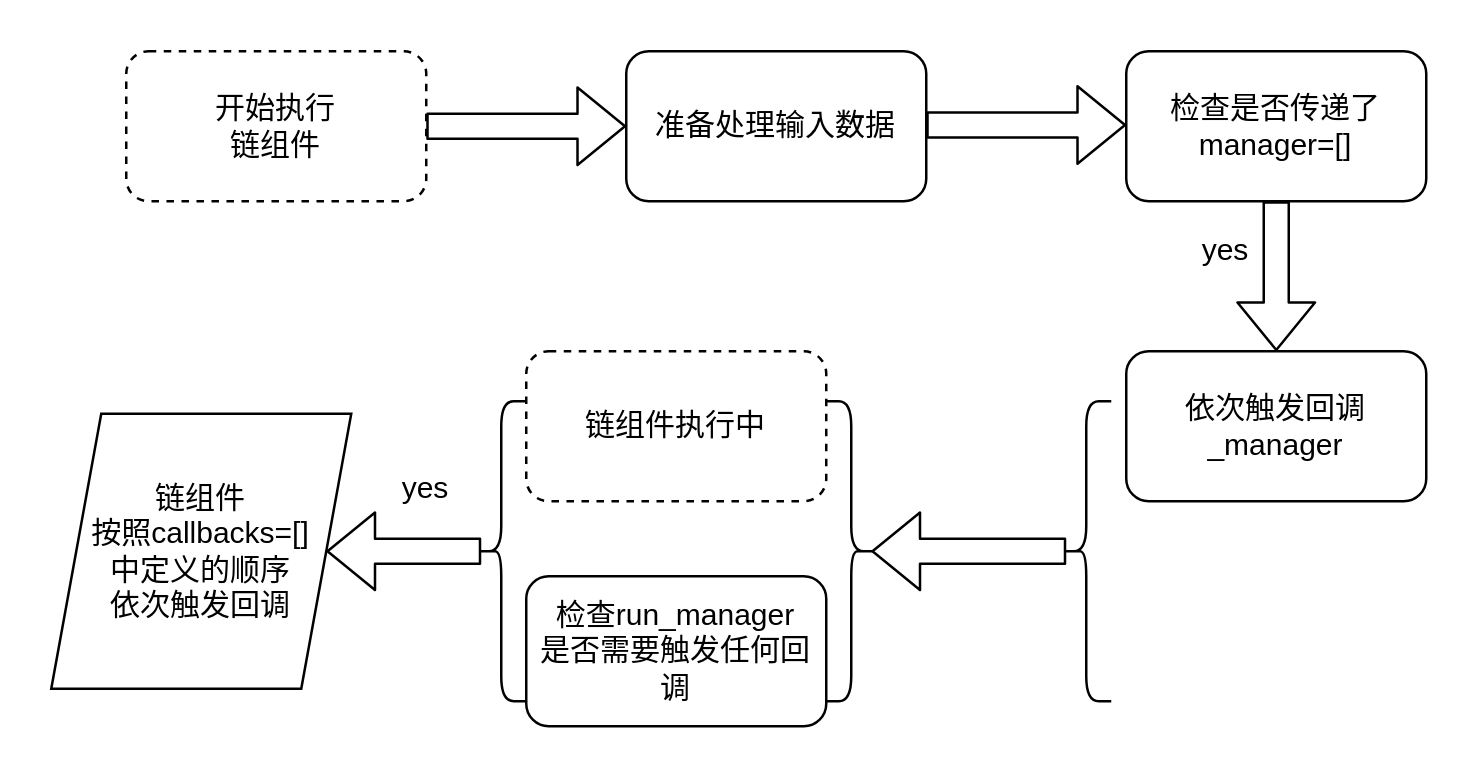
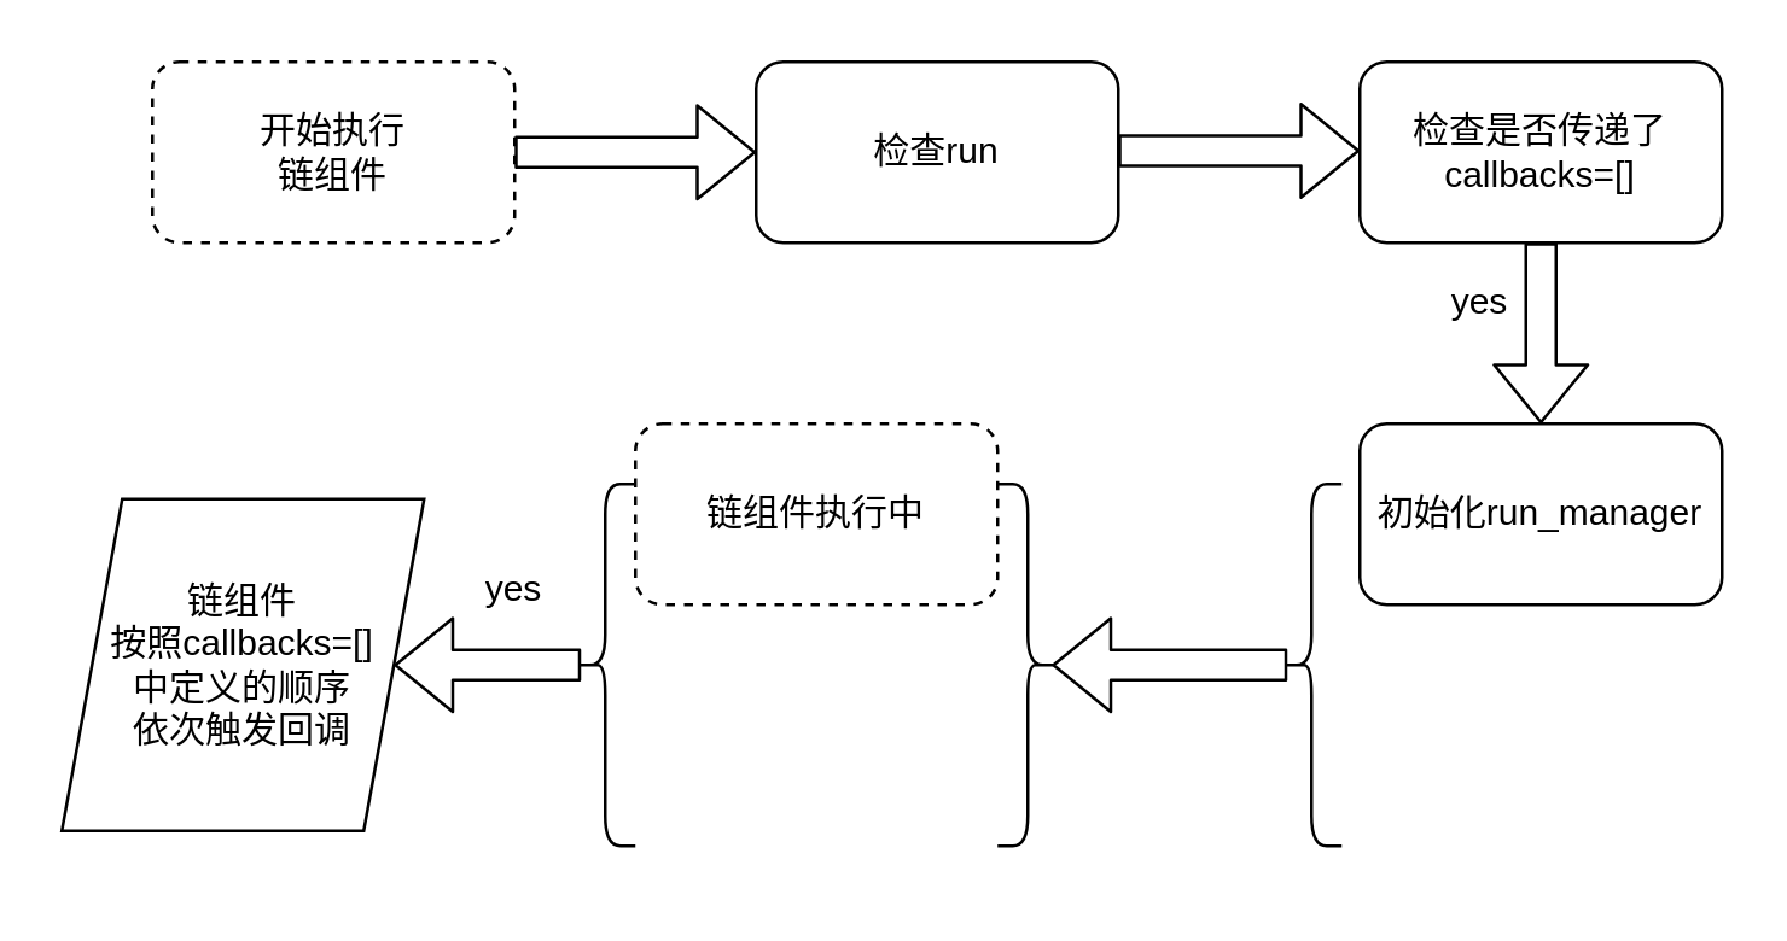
- <mxCell id="3" value="准备处理输入数据" style="rounded=1;whiteSpace=wrap;html=1;" vertex="1" parent="1"><mxGeometry x="250" y="20" width="120" height="60" as="geometry" /></mxCell>
+ <mxCell id="3" value="检查run" style="rounded=1;whiteSpace=wrap;html=1;" vertex="1" parent="1"><mxGeometry x="250" y="20" width="120" height="60" as="geometry" /></mxCell>
- <mxCell id="6" value="检查是否传递了&lt;br&gt;manager=[]" style="rounded=1;whiteSpace=wrap;html=1;" vertex="1" parent="1"><mxGeometry x="450" y="20" width="120" height="60" as="geometry" /></mxCell>
+ <mxCell id="6" value="检查是否传递了&lt;br&gt;callbacks=[]" style="rounded=1;whiteSpace=wrap;html=1;" vertex="1" parent="1"><mxGeometry x="450" y="20" width="120" height="60" as="geometry" /></mxCell>
- <mxCell id="8" value="依次触发回调_manager" style="rounded=1;whiteSpace=wrap;html=1;" vertex="1" parent="1"><mxGeometry x="450" y="140" width="120" height="60" as="geometry" /></mxCell>
+ <mxCell id="8" value="初始化run_manager" style="rounded=1;whiteSpace=wrap;html=1;" vertex="1" parent="1"><mxGeometry x="450" y="140" width="120" height="60" as="geometry" /></mxCell>
- <mxCell id="13" value="检查run_manager&lt;br&gt;是否需要触发任何回调" style="rounded=1;whiteSpace=wrap;html=1;" vertex="1" parent="1"><mxGeometry x="210" y="230" width="120" height="60" as="geometry" /></mxCell>
